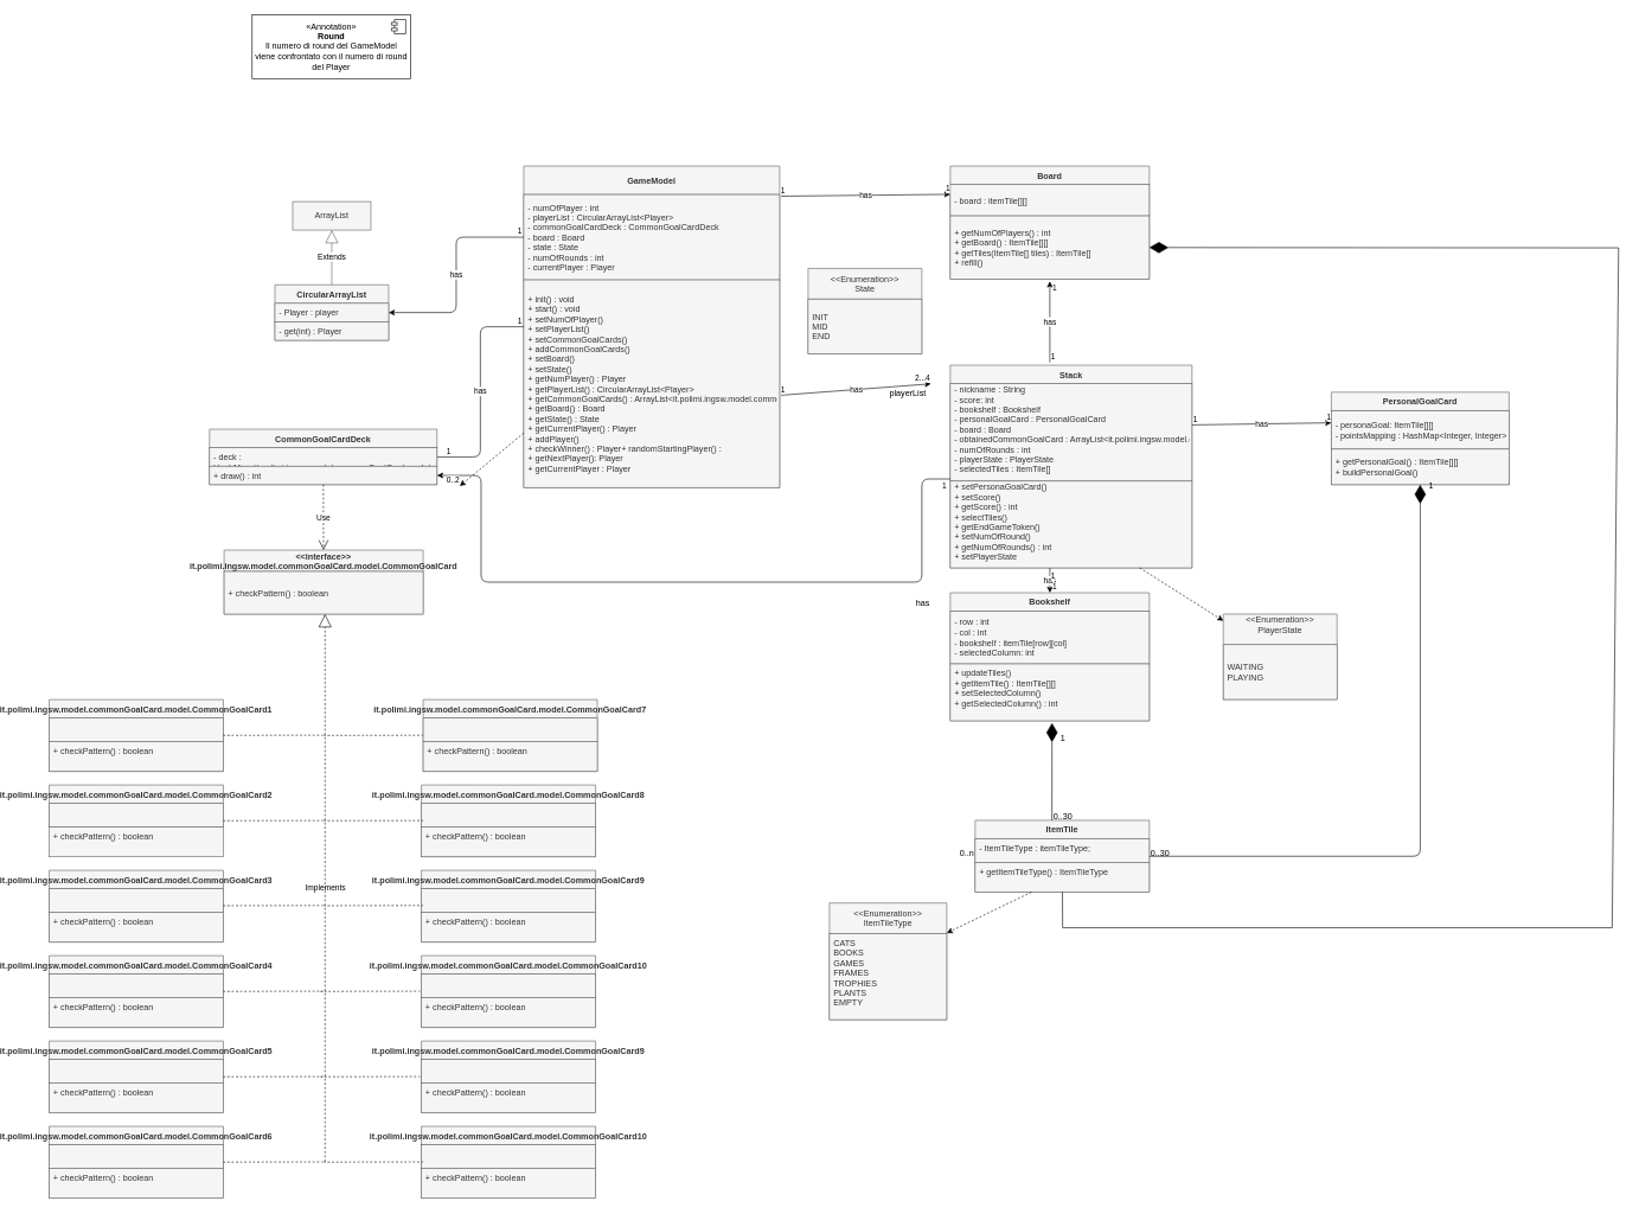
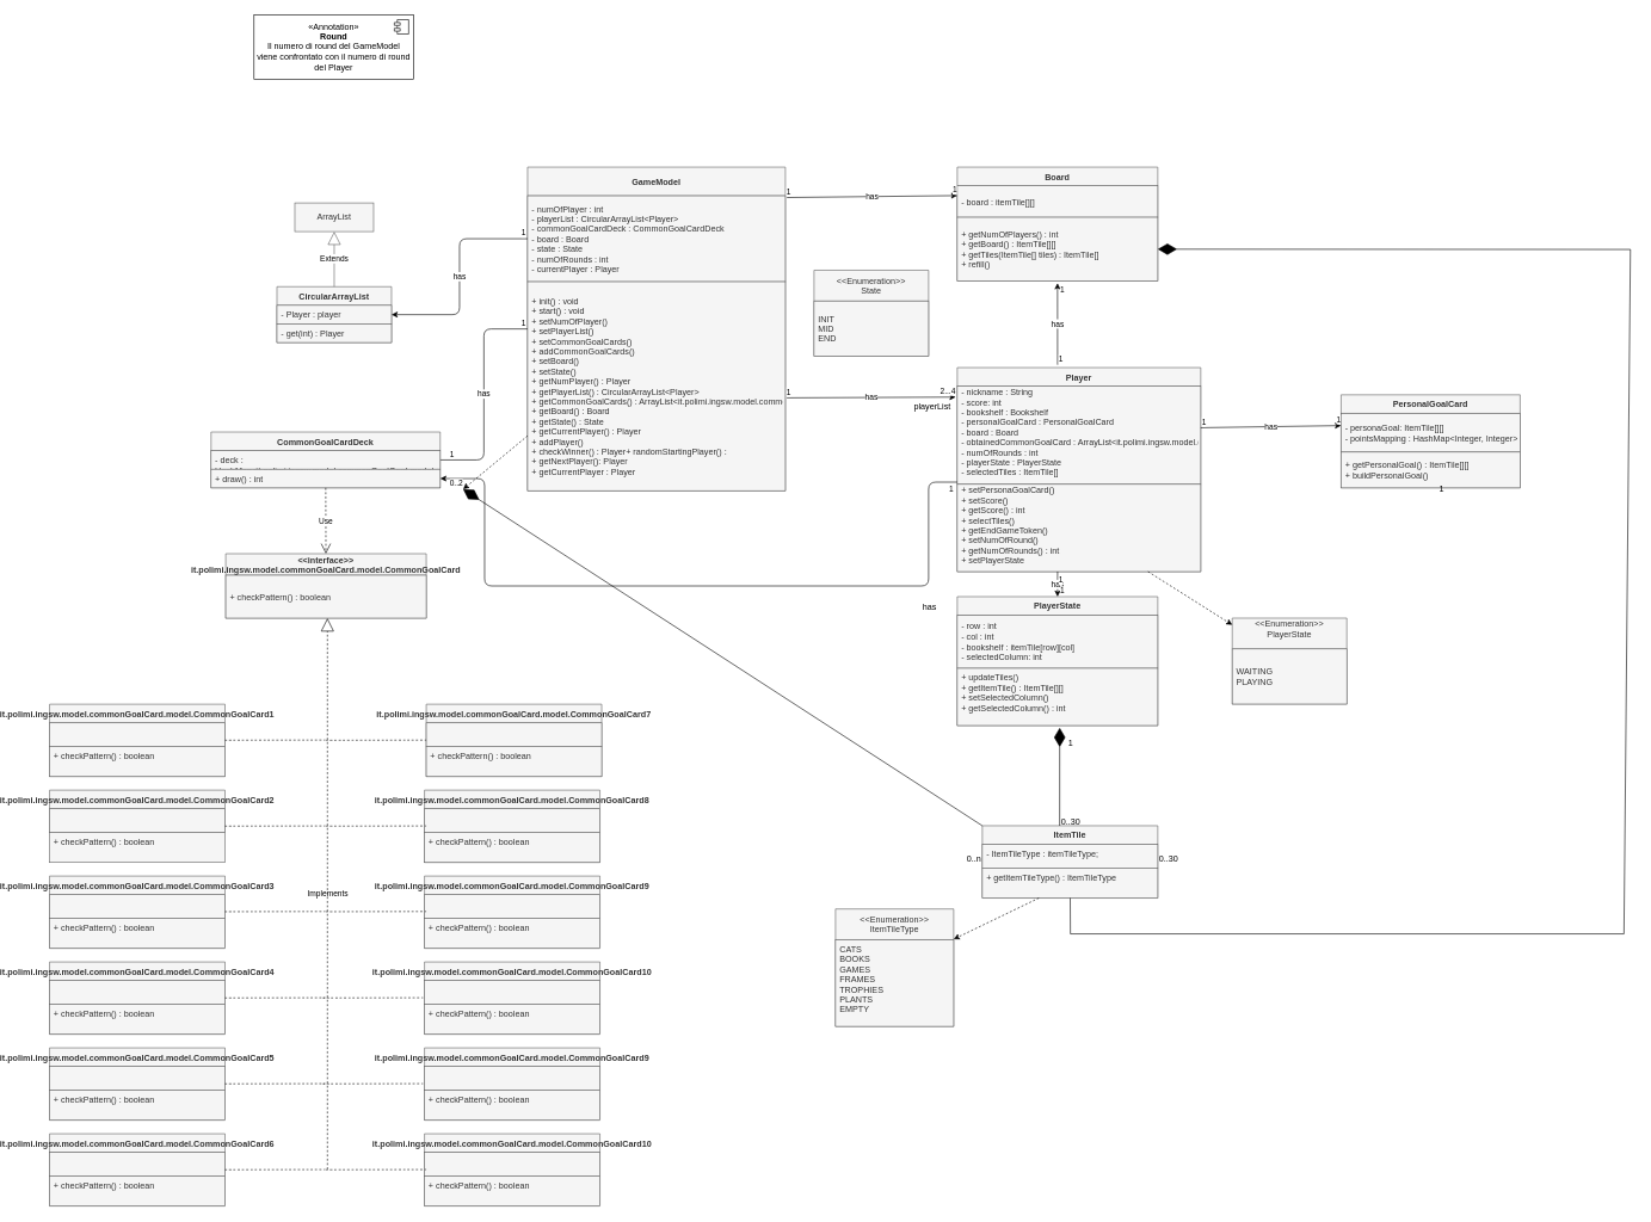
- <mxCell id="2" value="Stack" style="swimlane;fontStyle=1;align=center;verticalAlign=top;childLayout=stackLayout;horizontal=1;startSize=26;horizontalStack=0;resizeParent=1;resizeParentMax=0;resizeLast=0;collapsible=1;marginBottom=0;fillColor=#f5f5f5;fontColor=#333333;strokeColor=#666666;" parent="1" vertex="1"><mxGeometry x="1288" y="513" width="340" height="285" as="geometry" /></mxCell>
+ <mxCell id="2" value="Player" style="swimlane;fontStyle=1;align=center;verticalAlign=top;childLayout=stackLayout;horizontal=1;startSize=26;horizontalStack=0;resizeParent=1;resizeParentMax=0;resizeLast=0;collapsible=1;marginBottom=0;fillColor=#f5f5f5;fontColor=#333333;strokeColor=#666666;" parent="1" vertex="1"><mxGeometry x="1288" y="513" width="340" height="285" as="geometry" /></mxCell>
- <mxCell id="35" value="playerList" style="text;html=1;align=center;verticalAlign=middle;resizable=0;points=[];autosize=1;strokeColor=none;fillColor=none;" parent="1" vertex="1"><mxGeometry x="1193" y="538" width="70" height="30" as="geometry" /></mxCell>
+ <mxCell id="35" value="playerList" style="text;html=1;align=center;verticalAlign=middle;resizable=0;points=[];autosize=1;strokeColor=none;fillColor=none;" parent="1" vertex="1"><mxGeometry x="1218" y="553" width="70" height="30" as="geometry" /></mxCell>
- <mxCell id="5" value="Bookshelf" style="swimlane;fontStyle=1;align=center;verticalAlign=top;childLayout=stackLayout;horizontal=1;startSize=26;horizontalStack=0;resizeParent=1;resizeParentMax=0;resizeLast=0;collapsible=1;marginBottom=0;fillColor=#f5f5f5;fontColor=#333333;strokeColor=#666666;" parent="1" vertex="1"><mxGeometry x="1288" y="833" width="280" height="180" as="geometry" /></mxCell>
+ <mxCell id="5" value="PlayerState" style="swimlane;fontStyle=1;align=center;verticalAlign=top;childLayout=stackLayout;horizontal=1;startSize=26;horizontalStack=0;resizeParent=1;resizeParentMax=0;resizeLast=0;collapsible=1;marginBottom=0;fillColor=#f5f5f5;fontColor=#333333;strokeColor=#666666;" parent="1" vertex="1"><mxGeometry x="1288" y="833" width="280" height="180" as="geometry" /></mxCell>
- <mxCell id="96" value="" style="endArrow=diamondThin;endFill=1;endSize=24;html=1;rounded=1;labelBackgroundColor=none;edgeStyle=orthogonalEdgeStyle;" parent="1" source="18" target="8" edge="1"><mxGeometry width="160" relative="1" as="geometry"><mxPoint x="1929.02" y="996.003" as="sourcePoint" /><mxPoint x="1931.99" y="709.99" as="targetPoint" /></mxGeometry></mxCell>
+ <mxCell id="96" value="" style="endArrow=diamondThin;endFill=1;endSize=24;html=1;rounded=1;labelBackgroundColor=none;edgeStyle=orthogonalEdgeStyle;" parent="1" source="18" target="118" edge="1"><mxGeometry width="160" relative="1" as="geometry"><mxPoint x="1929.02" y="996.003" as="sourcePoint" /><mxPoint x="1931.99" y="709.99" as="targetPoint" /></mxGeometry></mxCell>
